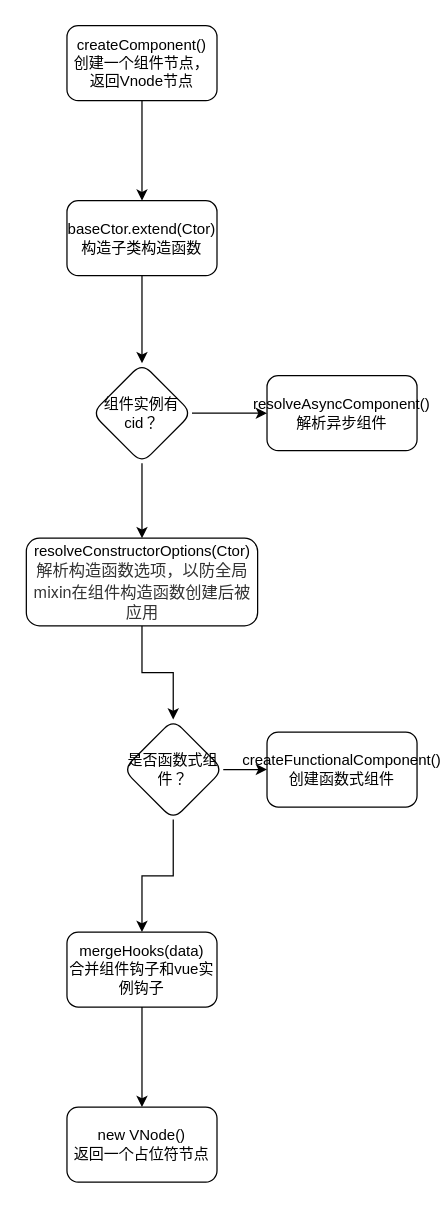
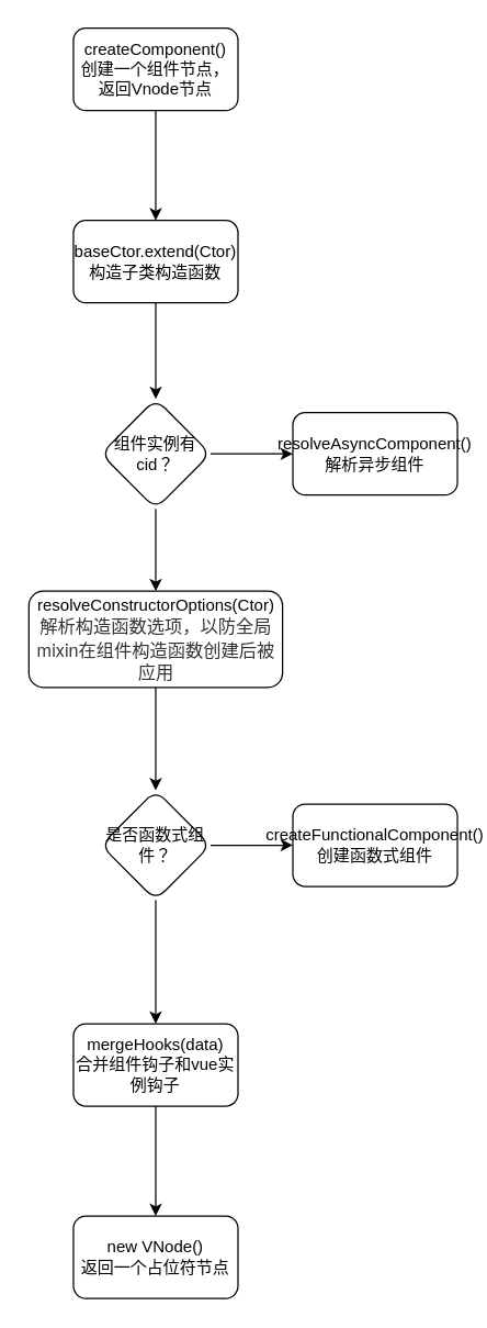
- <mxCell id="14" value="是否函数式组件？" style="rhombus;whiteSpace=wrap;html=1;rounded=1;" vertex="1" parent="1"><mxGeometry x="98" y="575" width="80" height="80" as="geometry" /></mxCell>
+ <mxCell id="14" value="是否函数式组件？" style="rhombus;whiteSpace=wrap;html=1;rounded=1;" vertex="1" parent="1"><mxGeometry x="73" y="575" width="80" height="80" as="geometry" /></mxCell>
